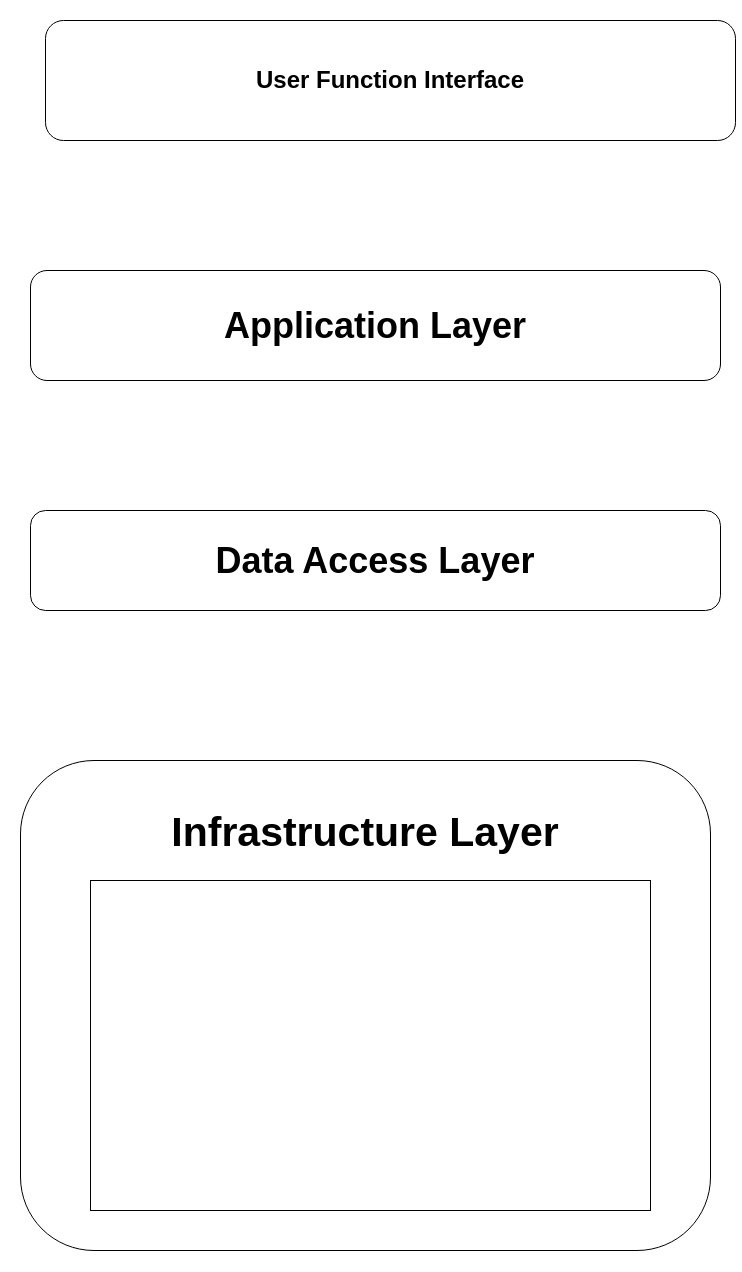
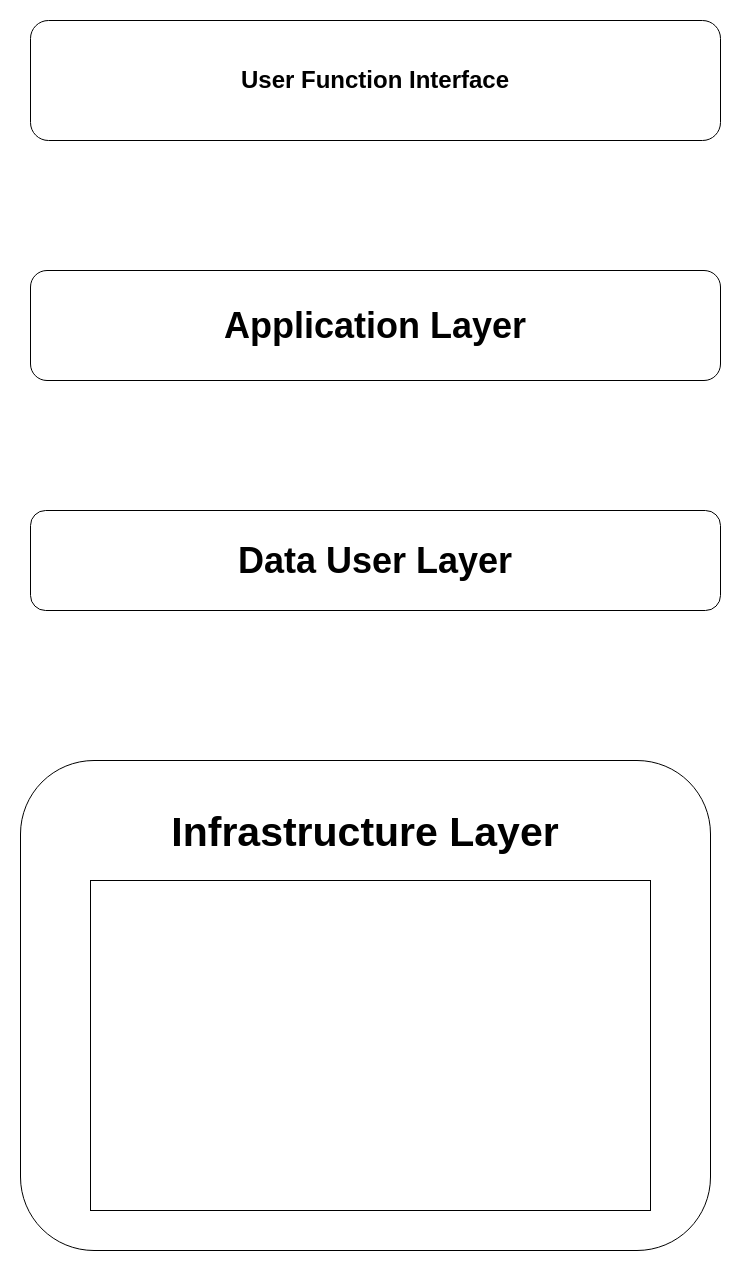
- <mxCell id="2" value="&lt;h1&gt;User Function Interface&lt;/h1&gt;" style="rounded=1;whiteSpace=wrap;html=1;" vertex="1" parent="1"><mxGeometry x="45" y="20" width="690" height="120" as="geometry" /></mxCell>
+ <mxCell id="2" value="&lt;h1&gt;User Function Interface&lt;/h1&gt;" style="rounded=1;whiteSpace=wrap;html=1;" vertex="1" parent="1"><mxGeometry x="30" y="20" width="690" height="120" as="geometry" /></mxCell>
- <mxCell id="4" value="&lt;h1&gt;Data Access Layer&lt;/h1&gt;" style="rounded=1;whiteSpace=wrap;html=1;fontSize=18;" vertex="1" parent="1"><mxGeometry x="30" y="510" width="690" height="100" as="geometry" /></mxCell>
+ <mxCell id="4" value="&lt;h1&gt;Data User Layer&lt;/h1&gt;" style="rounded=1;whiteSpace=wrap;html=1;fontSize=18;" vertex="1" parent="1"><mxGeometry x="30" y="510" width="690" height="100" as="geometry" /></mxCell>
